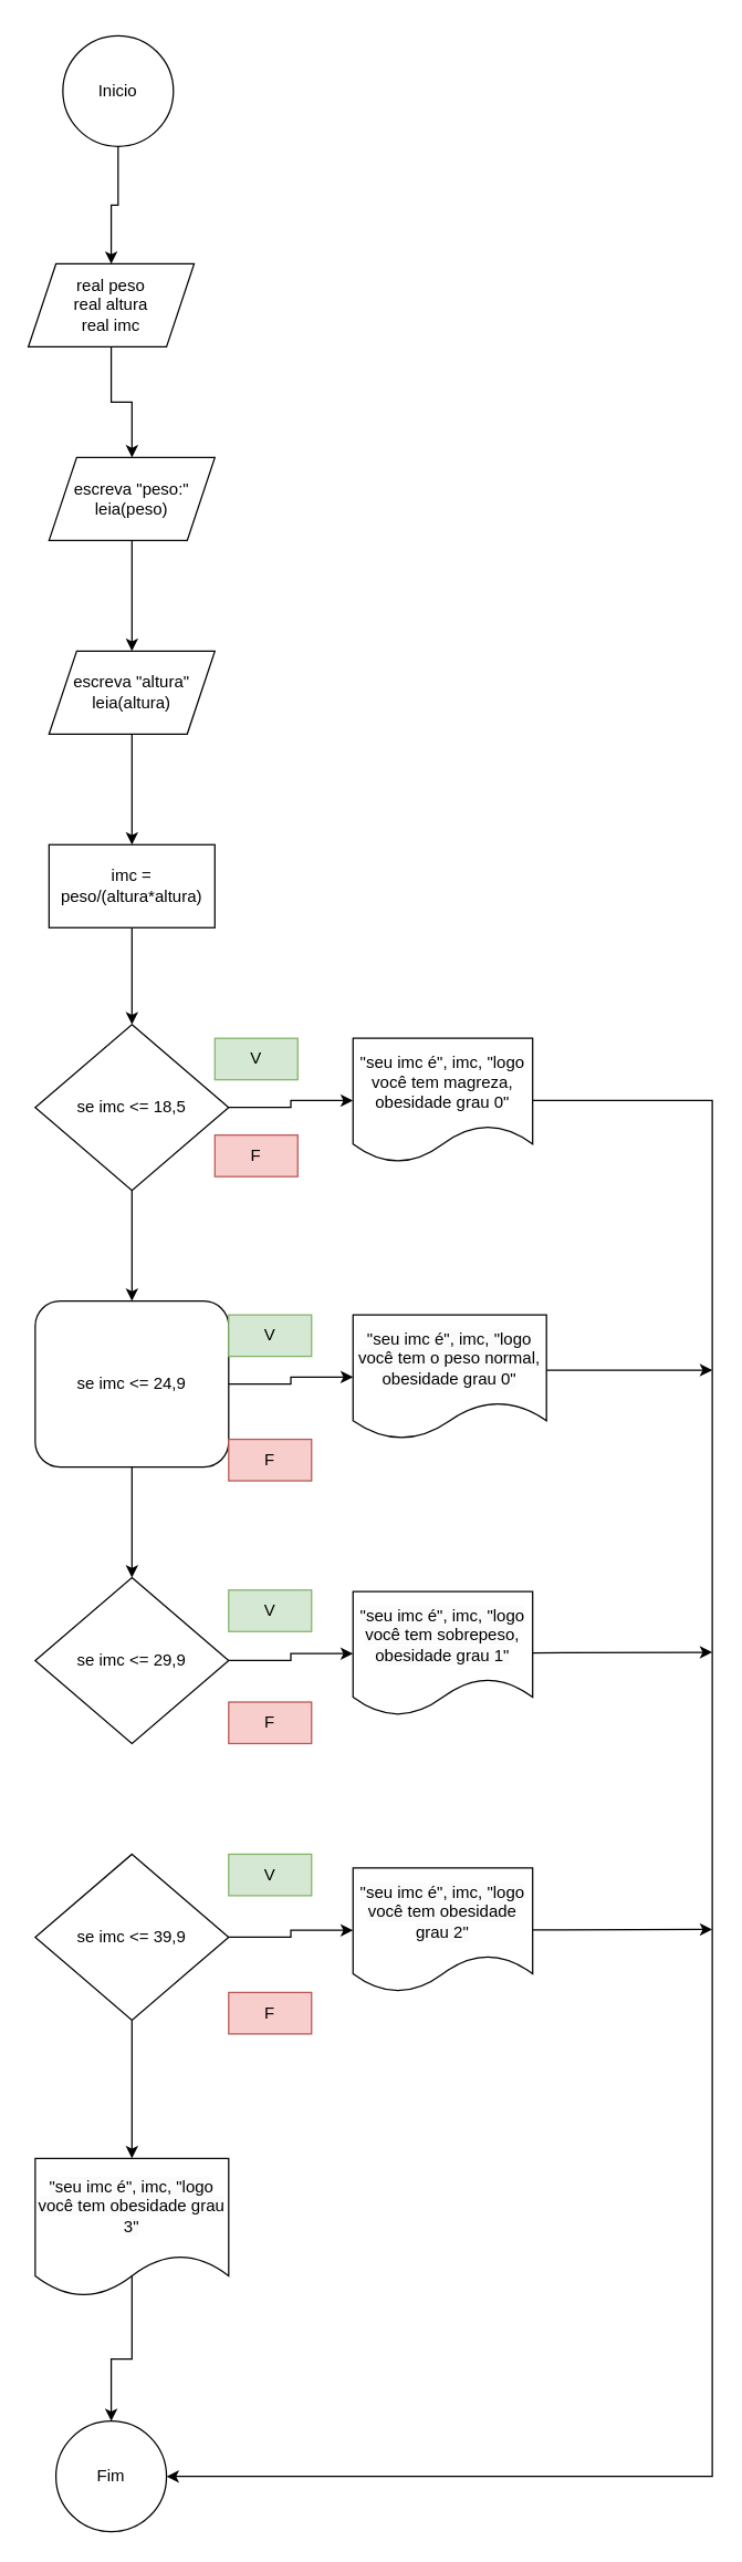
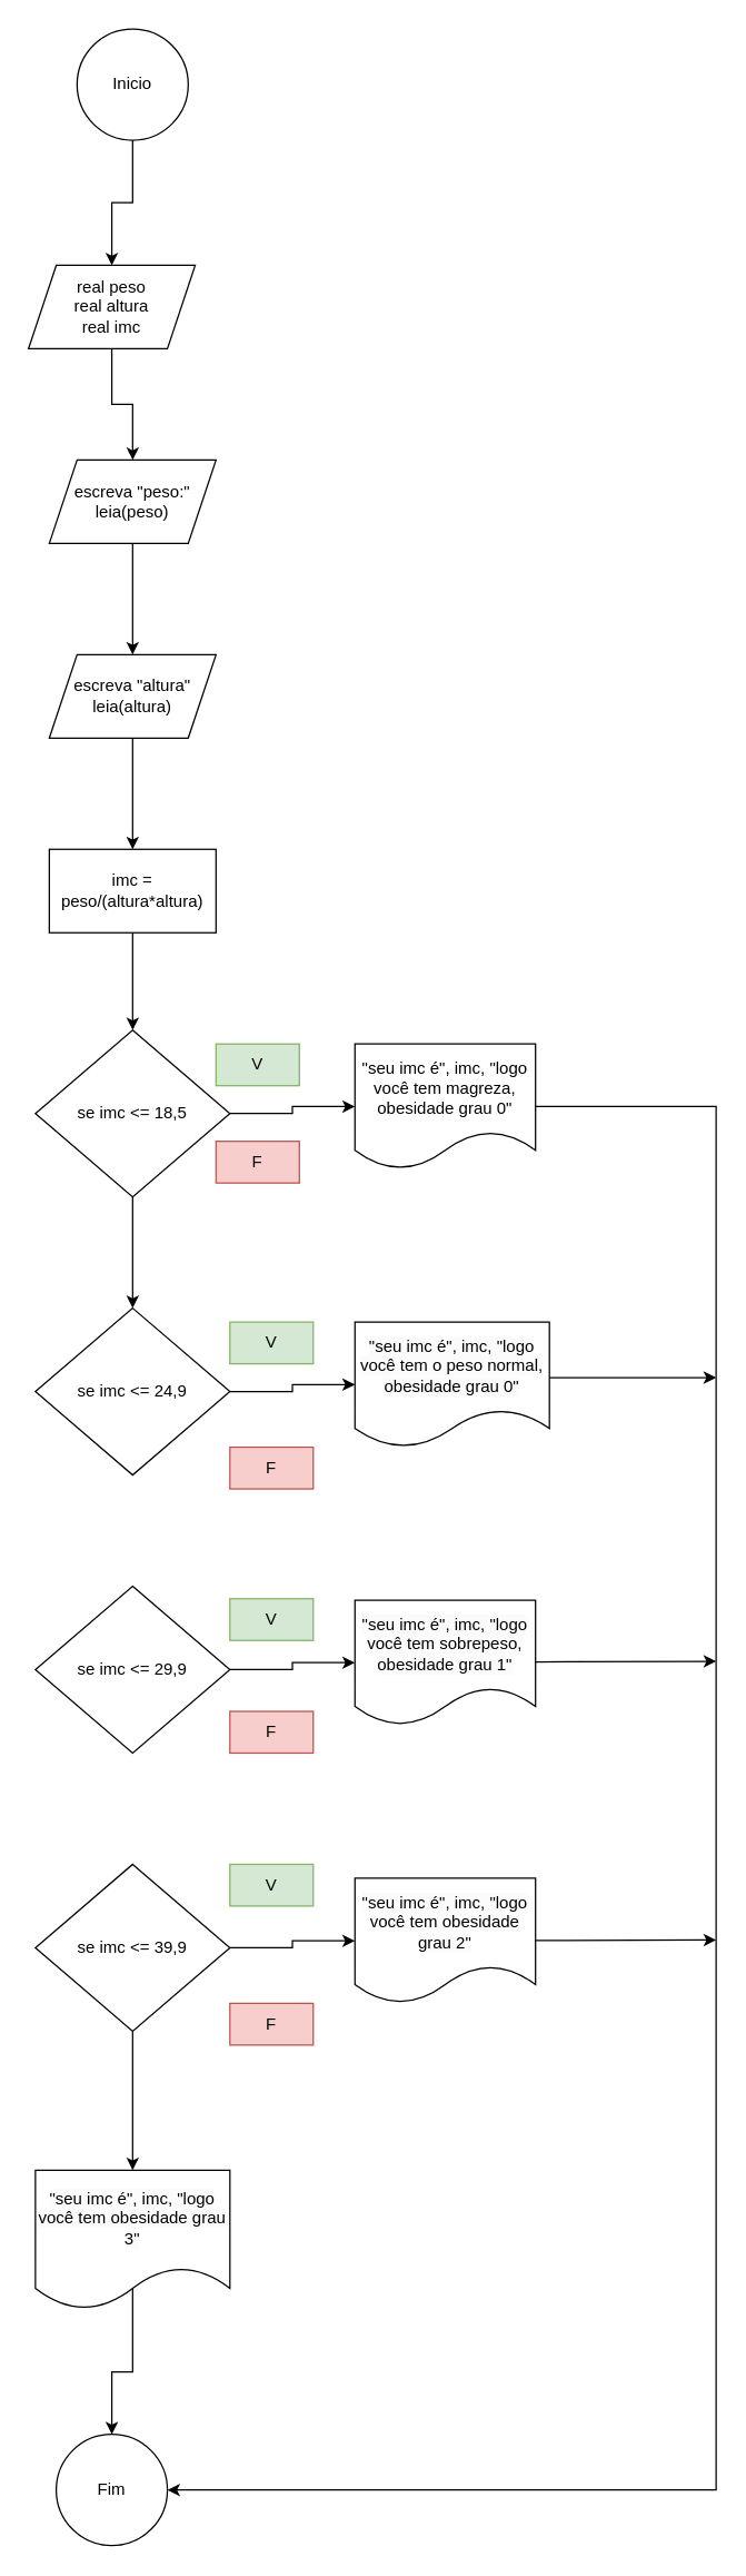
- <mxCell id="3" value="Inicio" style="ellipse;whiteSpace=wrap;html=1;aspect=fixed;" vertex="1" parent="1"><mxGeometry x="45" y="25" width="80" height="80" as="geometry" /></mxCell>
+ <mxCell id="3" value="Inicio" style="ellipse;whiteSpace=wrap;html=1;aspect=fixed;" vertex="1" parent="1"><mxGeometry x="55" y="20" width="80" height="80" as="geometry" /></mxCell>
- <mxCell id="18" value="se imc &amp;lt;= 24,9" style="whiteSpace=wrap;html=1;rounded=1;" vertex="1" parent="1"><mxGeometry x="25" y="940" width="140" height="120" as="geometry" /></mxCell>
+ <mxCell id="18" value="se imc &amp;lt;= 24,9" style="rhombus;whiteSpace=wrap;html=1;" vertex="1" parent="1"><mxGeometry x="25" y="940" width="140" height="120" as="geometry" /></mxCell>
- <mxCell id="17" value="" style="edgeStyle=orthogonalEdgeStyle;rounded=0;orthogonalLoop=1;jettySize=auto;html=1;" edge="1" parent="1" source="18" target="23"><mxGeometry relative="1" as="geometry" /></mxCell>
